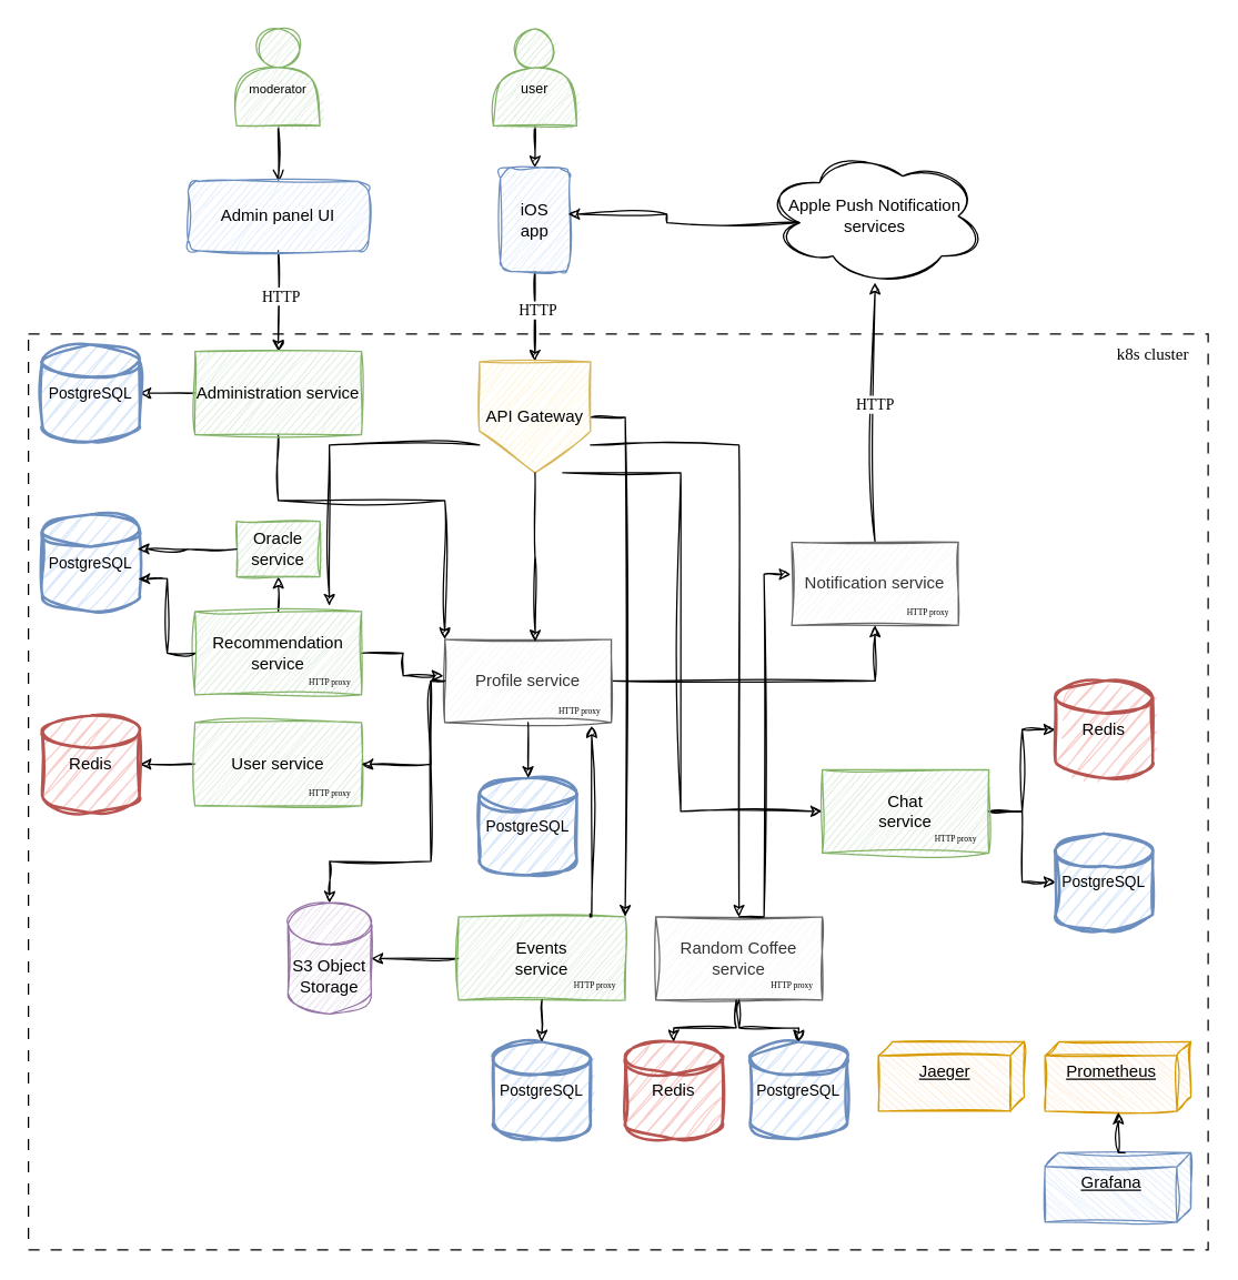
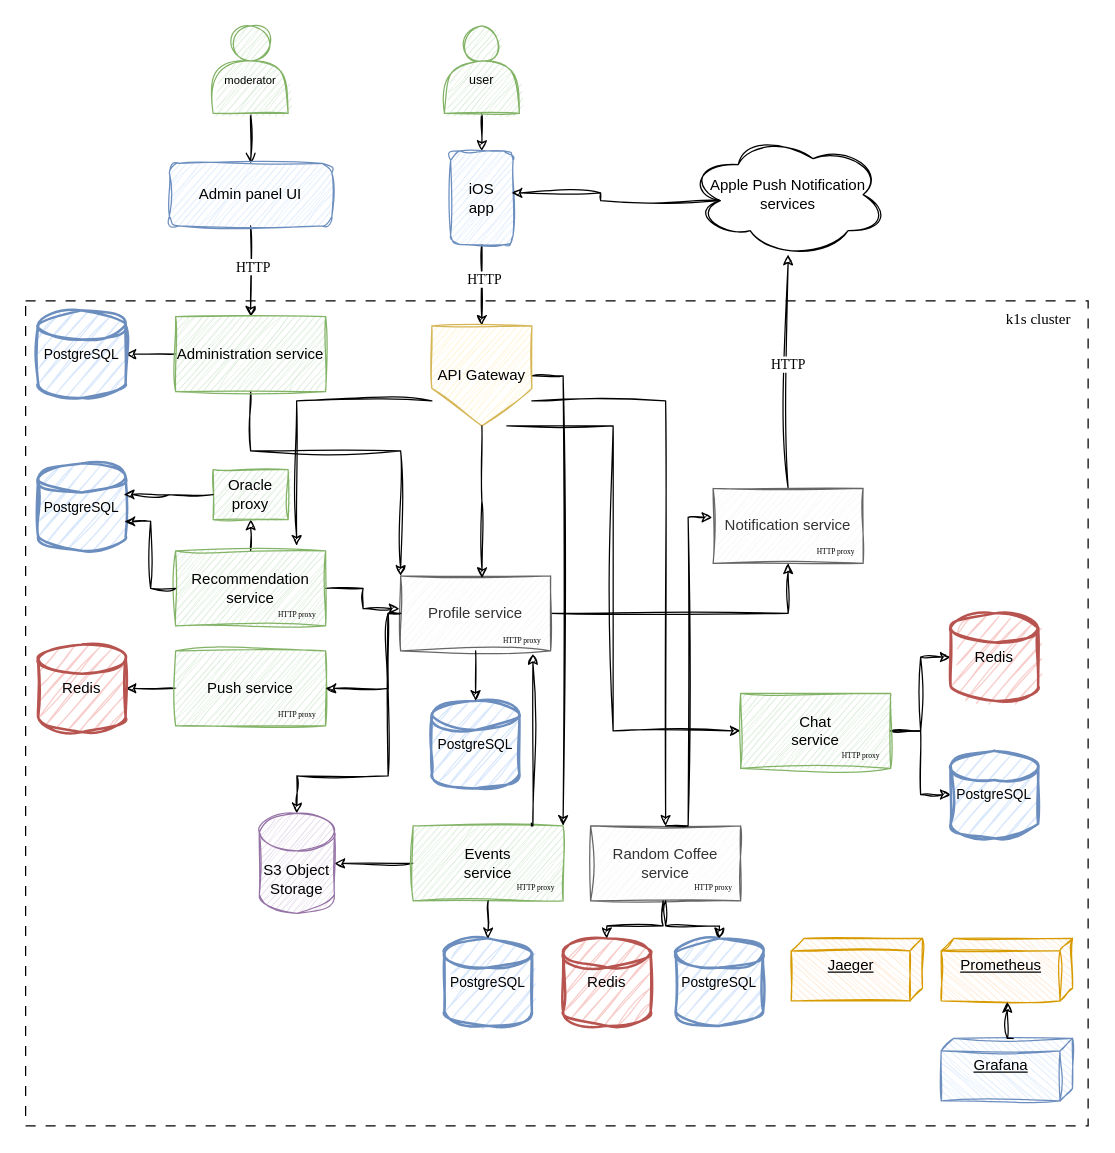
- <mxCell id="52" value="&lt;font face=&quot;Times New Roman&quot;&gt;k8s cluster&lt;/font&gt;" style="text;html=1;align=center;verticalAlign=middle;resizable=0;points=[];autosize=1;strokeColor=none;fillColor=none;fontFamily=Architects Daughter;fontSource=https%3A%2F%2Ffonts.googleapis.com%2Fcss%3Ffamily%3DArchitects%2BDaughter;" parent="1" vertex="1"><mxGeometry x="790" y="240" width="80" height="30" as="geometry" /></mxCell>
+ <mxCell id="52" value="&lt;font face=&quot;Times New Roman&quot;&gt;k1s cluster&lt;/font&gt;" style="text;html=1;align=center;verticalAlign=middle;resizable=0;points=[];autosize=1;strokeColor=none;fillColor=none;fontFamily=Architects Daughter;fontSource=https%3A%2F%2Ffonts.googleapis.com%2Fcss%3Ffamily%3DArchitects%2BDaughter;" parent="1" vertex="1"><mxGeometry x="790" y="240" width="80" height="30" as="geometry" /></mxCell>
- <mxCell id="19" value="Oracle service" style="rounded=0;whiteSpace=wrap;html=1;sketch=1;curveFitting=1;jiggle=2;fillColor=#d5e8d4;strokeColor=#82b366;" parent="1" vertex="1"><mxGeometry x="170" y="375" width="60" height="40" as="geometry" /></mxCell>
+ <mxCell id="19" value="Oracle proxy" style="rounded=0;whiteSpace=wrap;html=1;sketch=1;curveFitting=1;jiggle=2;fillColor=#d5e8d4;strokeColor=#82b366;" parent="1" vertex="1"><mxGeometry x="170" y="375" width="60" height="40" as="geometry" /></mxCell>
- <mxCell id="18" value="User service" style="rounded=0;whiteSpace=wrap;html=1;sketch=1;curveFitting=1;jiggle=2;fillColor=#d5e8d4;strokeColor=#82b366;" parent="1" vertex="1"><mxGeometry x="140" y="520" width="120" height="60" as="geometry" /></mxCell>
+ <mxCell id="18" value="Push service" style="rounded=0;whiteSpace=wrap;html=1;sketch=1;curveFitting=1;jiggle=2;fillColor=#d5e8d4;strokeColor=#82b366;" parent="1" vertex="1"><mxGeometry x="140" y="520" width="120" height="60" as="geometry" /></mxCell>
